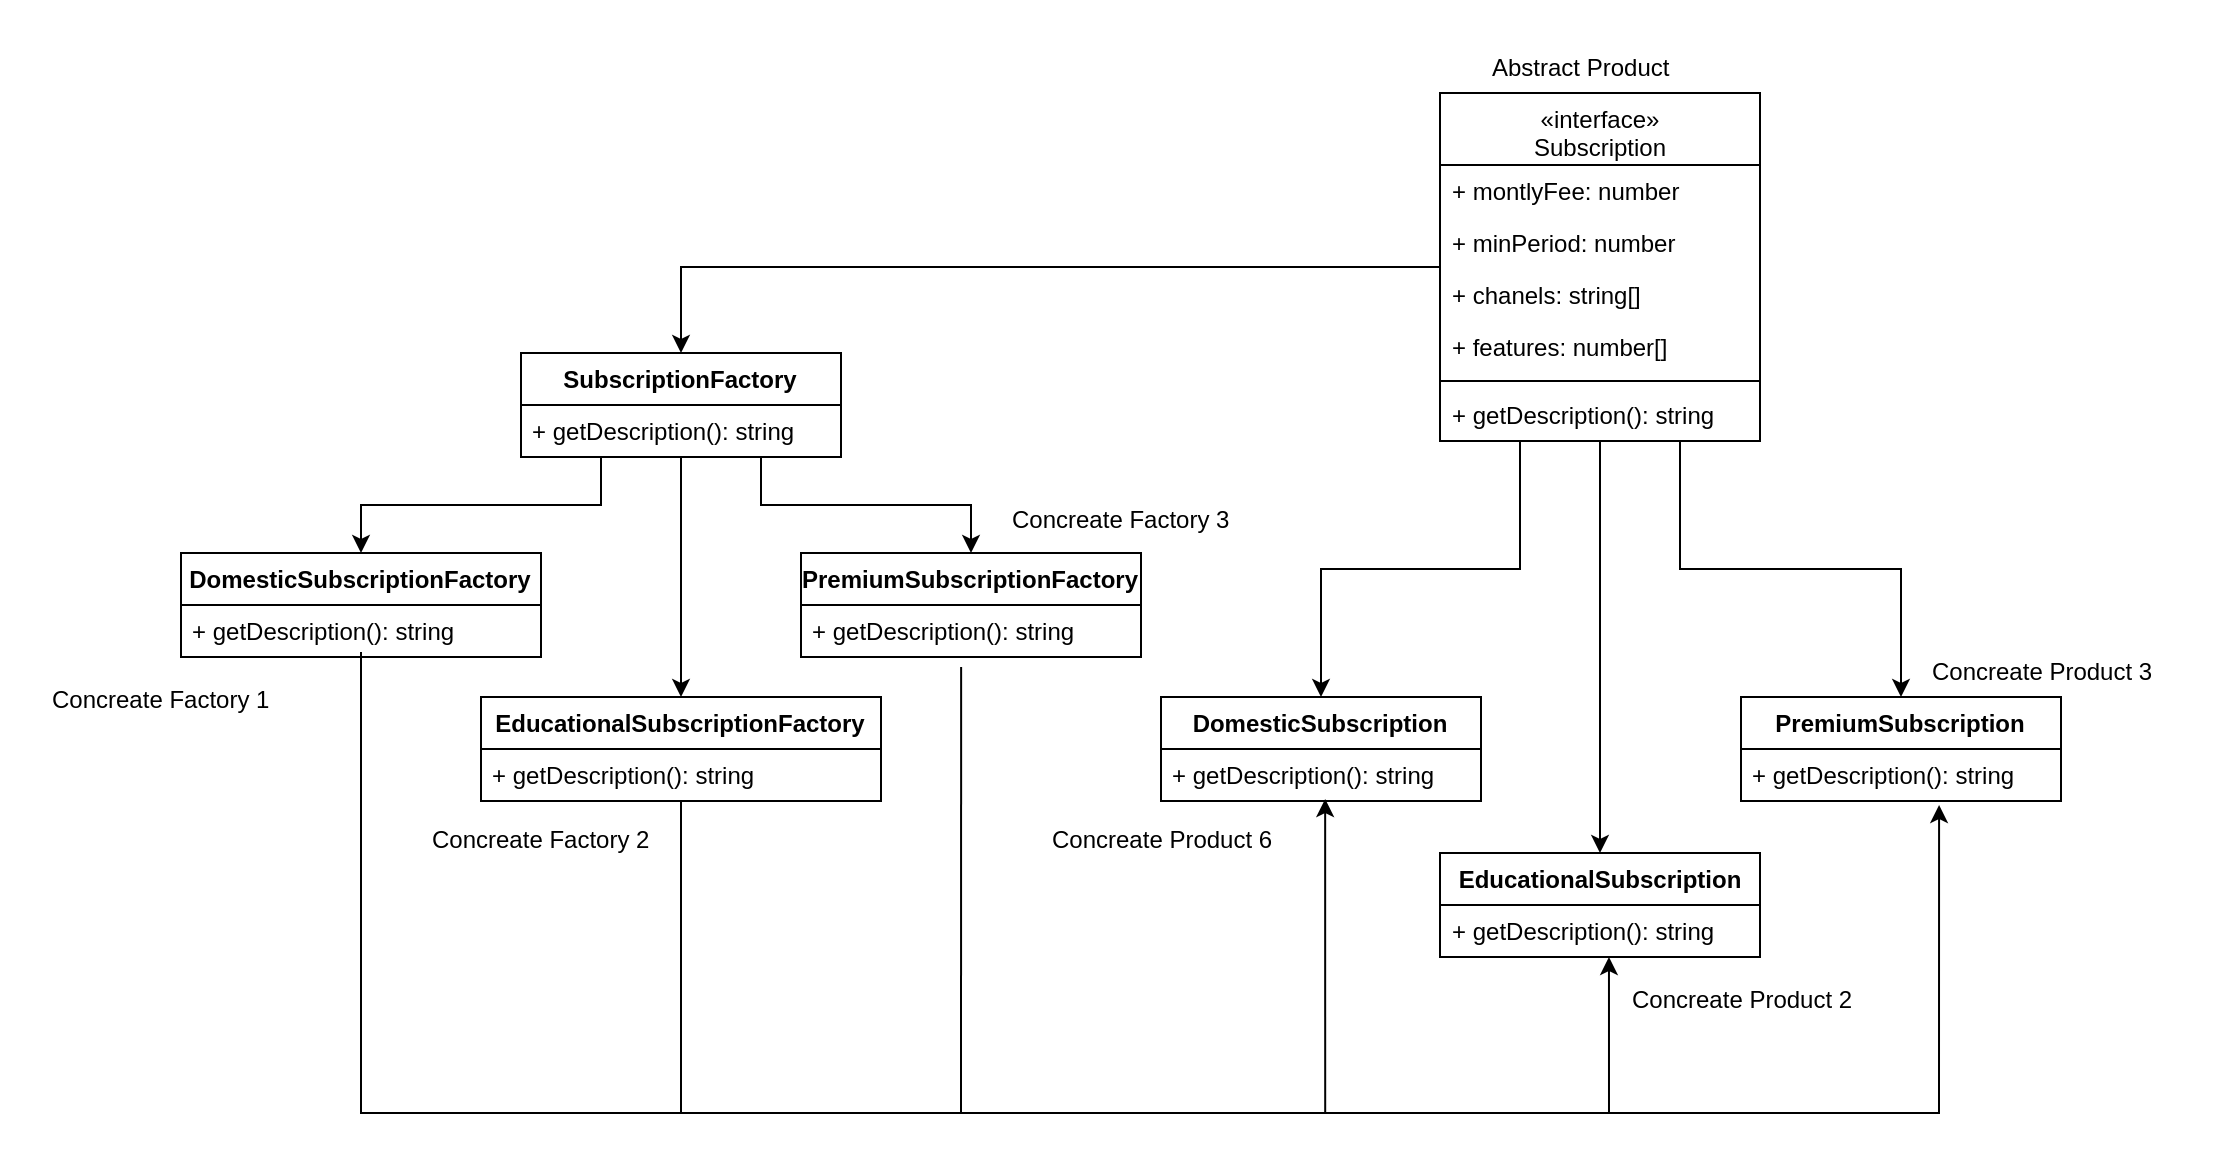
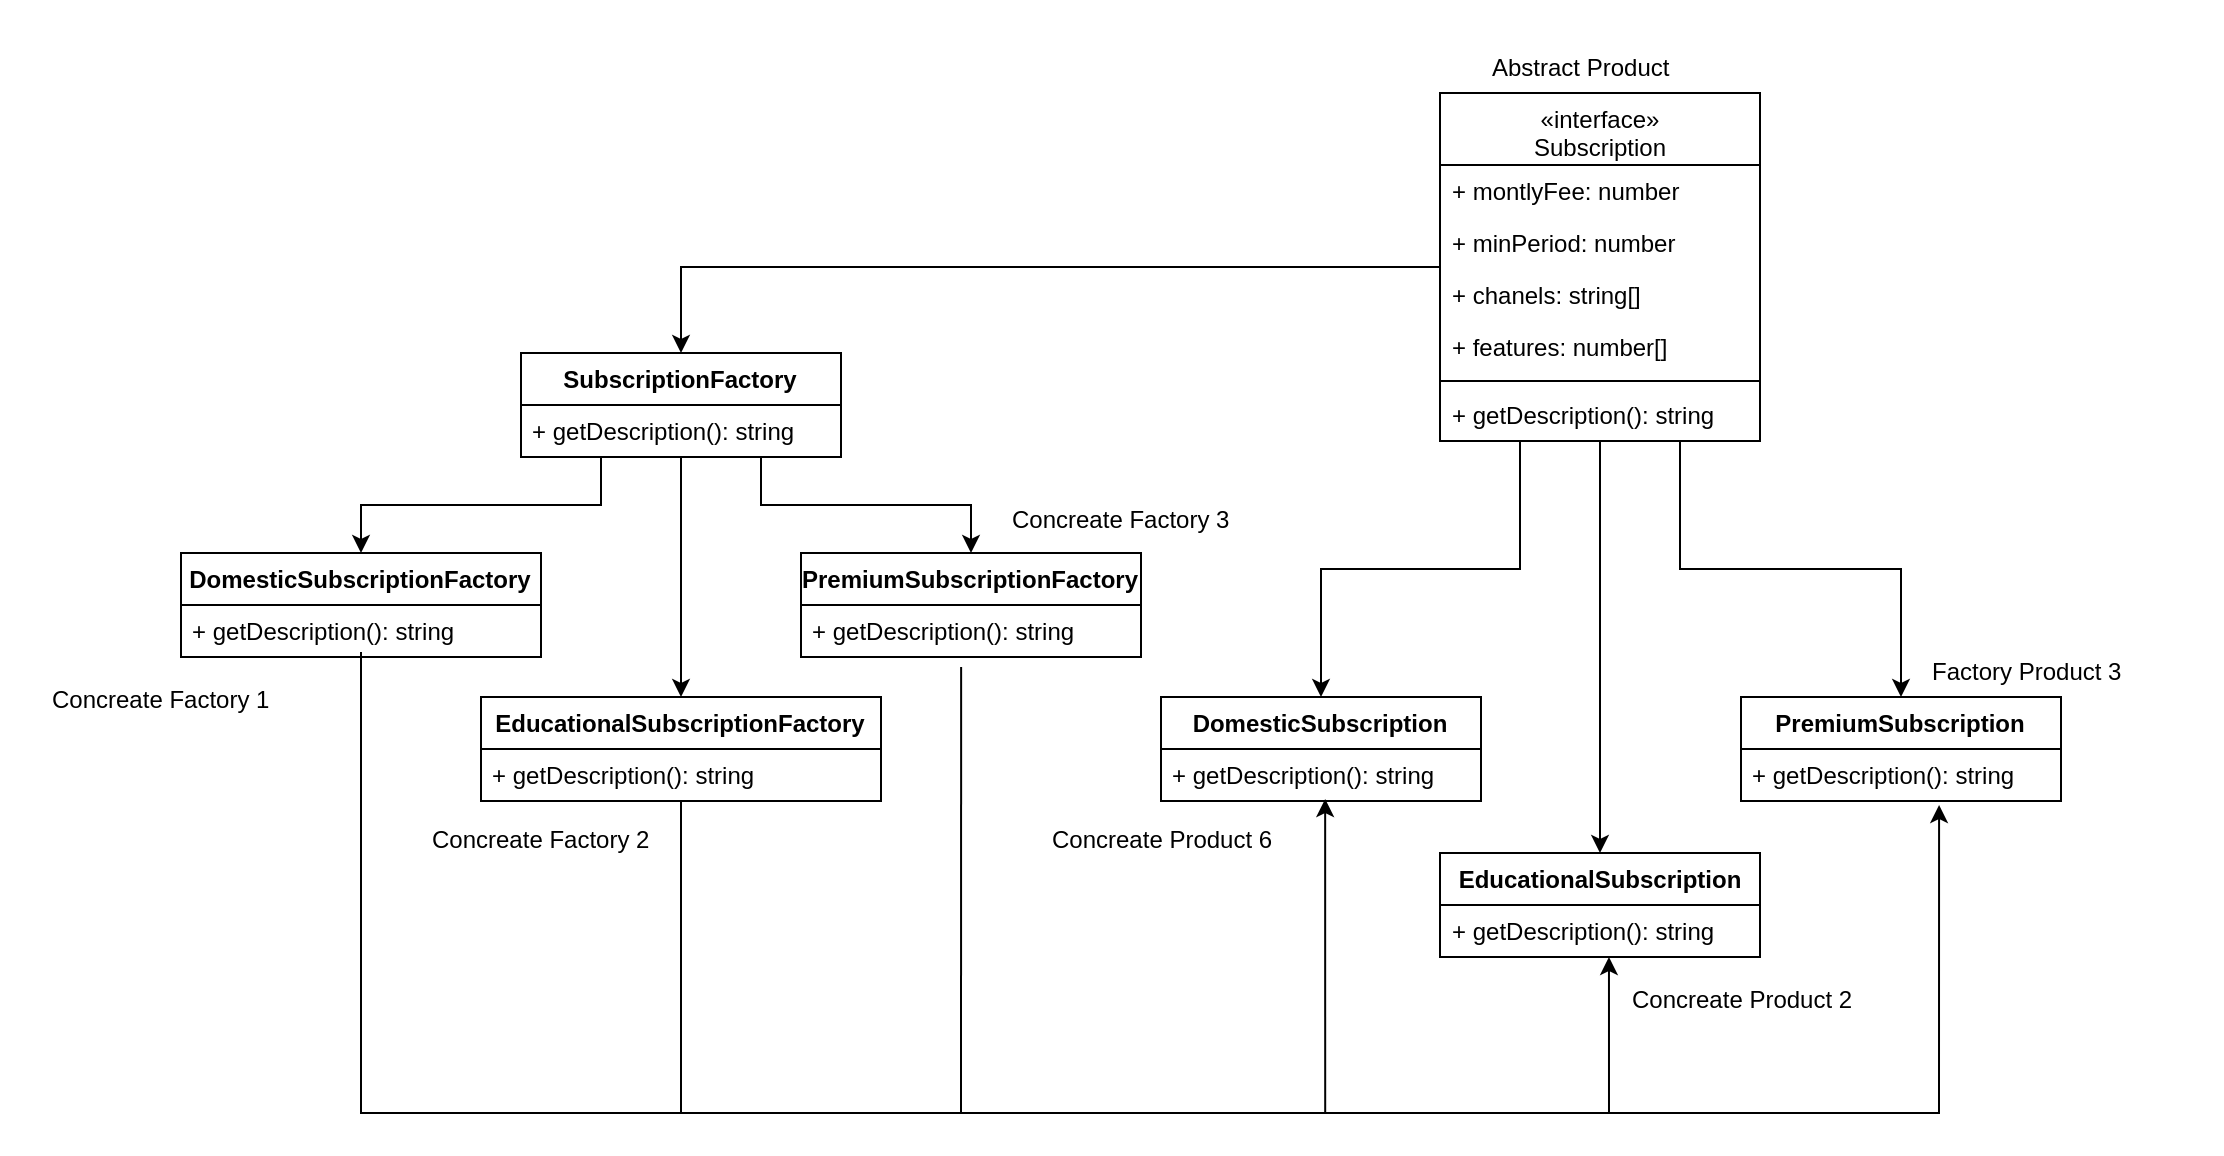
- <mxCell id="40" value="Concreate Product 3" style="text;strokeColor=none;fillColor=none;align=left;verticalAlign=top;spacingLeft=4;spacingRight=4;overflow=hidden;rotatable=0;points=[[0,0.5],[1,0.5]];portConstraint=eastwest;whiteSpace=wrap;html=1;" vertex="1" parent="1"><mxGeometry x="960" y="322" width="130" height="26" as="geometry" /></mxCell>
+ <mxCell id="40" value="Factory Product 3" style="text;strokeColor=none;fillColor=none;align=left;verticalAlign=top;spacingLeft=4;spacingRight=4;overflow=hidden;rotatable=0;points=[[0,0.5],[1,0.5]];portConstraint=eastwest;whiteSpace=wrap;html=1;" vertex="1" parent="1"><mxGeometry x="960" y="322" width="130" height="26" as="geometry" /></mxCell>
